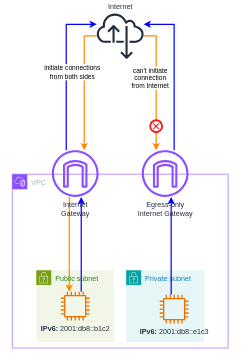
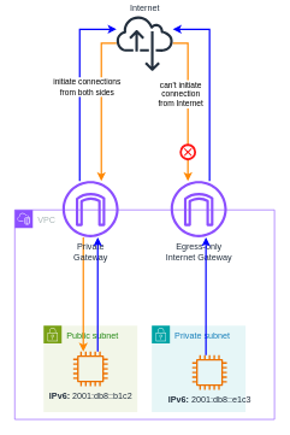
- <mxCell id="10" value="Internet&lt;div&gt;Gateway&lt;/div&gt;" style="sketch=0;outlineConnect=0;fontColor=#232F3E;gradientColor=none;fillColor=#8C4FFF;strokeColor=none;dashed=0;verticalLabelPosition=bottom;verticalAlign=top;align=center;html=1;fontSize=12;fontStyle=0;aspect=fixed;pointerEvents=1;shape=mxgraph.aws4.internet_gateway;" vertex="1" parent="2"><mxGeometry x="66" y="-40" width="78" height="78" as="geometry" /></mxCell>
+ <mxCell id="10" value="Private&lt;div&gt;Gateway&lt;/div&gt;" style="sketch=0;outlineConnect=0;fontColor=#232F3E;gradientColor=none;fillColor=#8C4FFF;strokeColor=none;dashed=0;verticalLabelPosition=bottom;verticalAlign=top;align=center;html=1;fontSize=12;fontStyle=0;aspect=fixed;pointerEvents=1;shape=mxgraph.aws4.internet_gateway;" vertex="1" parent="2"><mxGeometry x="66" y="-40" width="78" height="78" as="geometry" /></mxCell>
